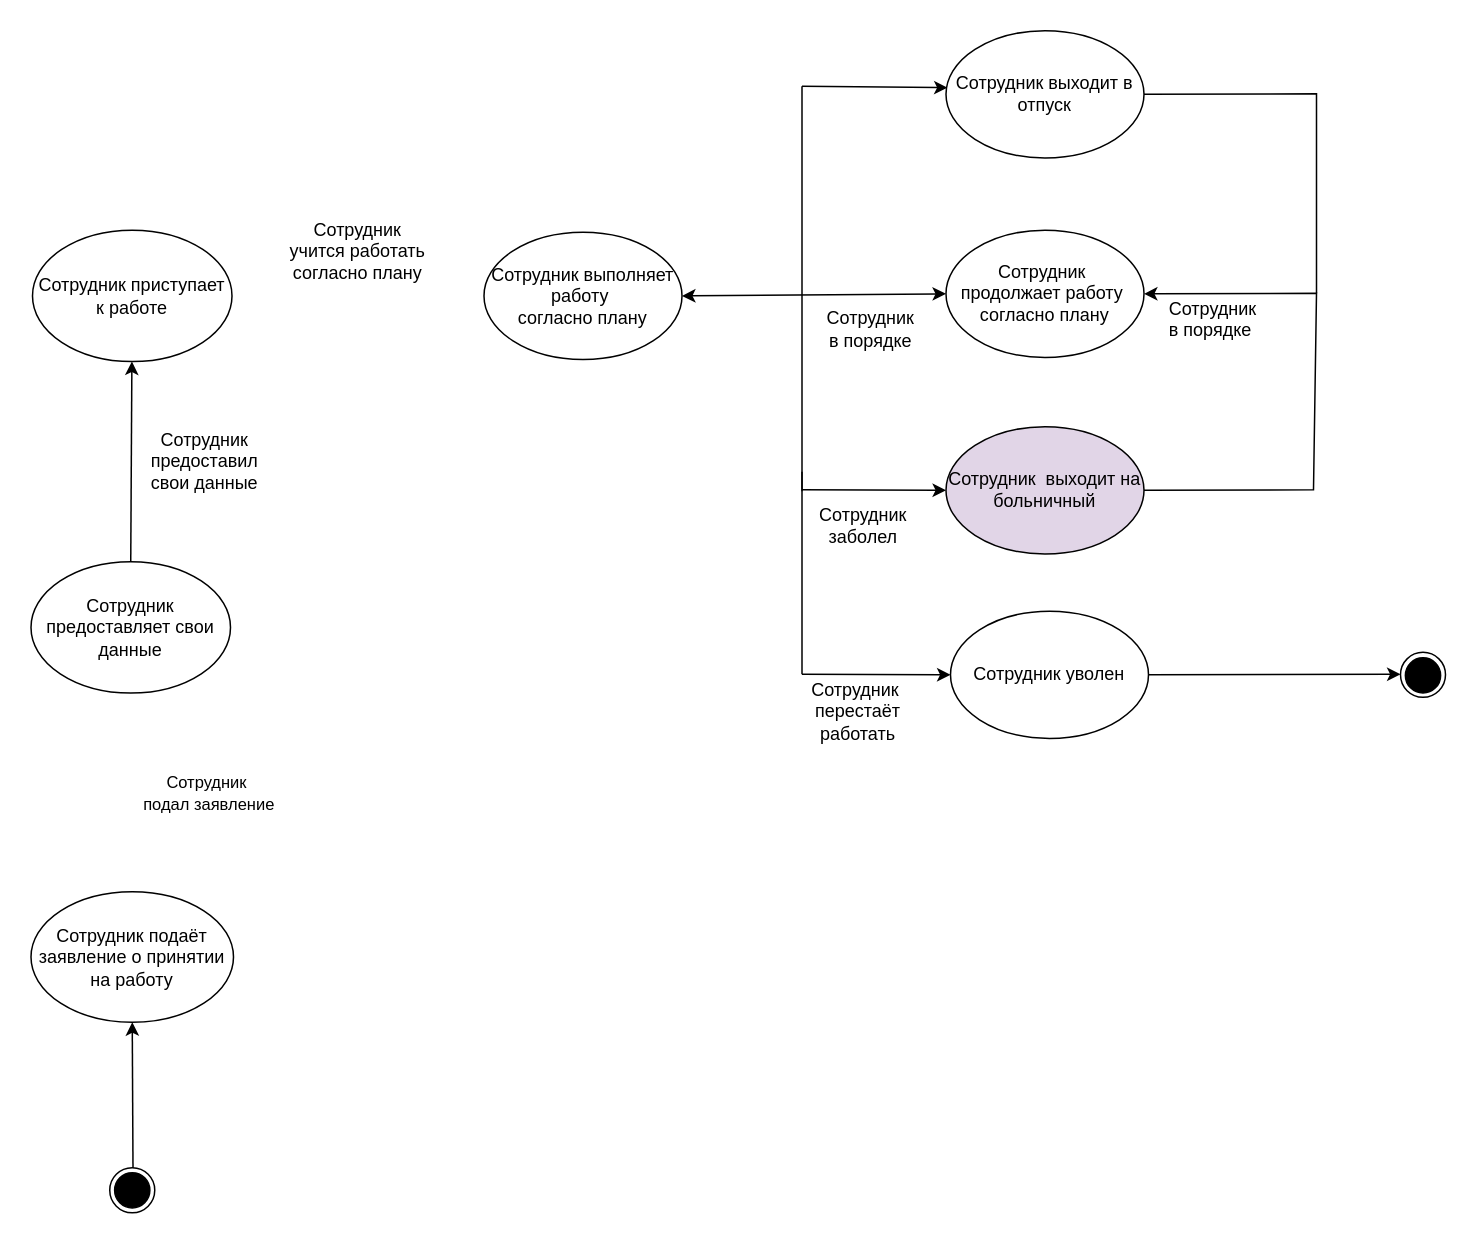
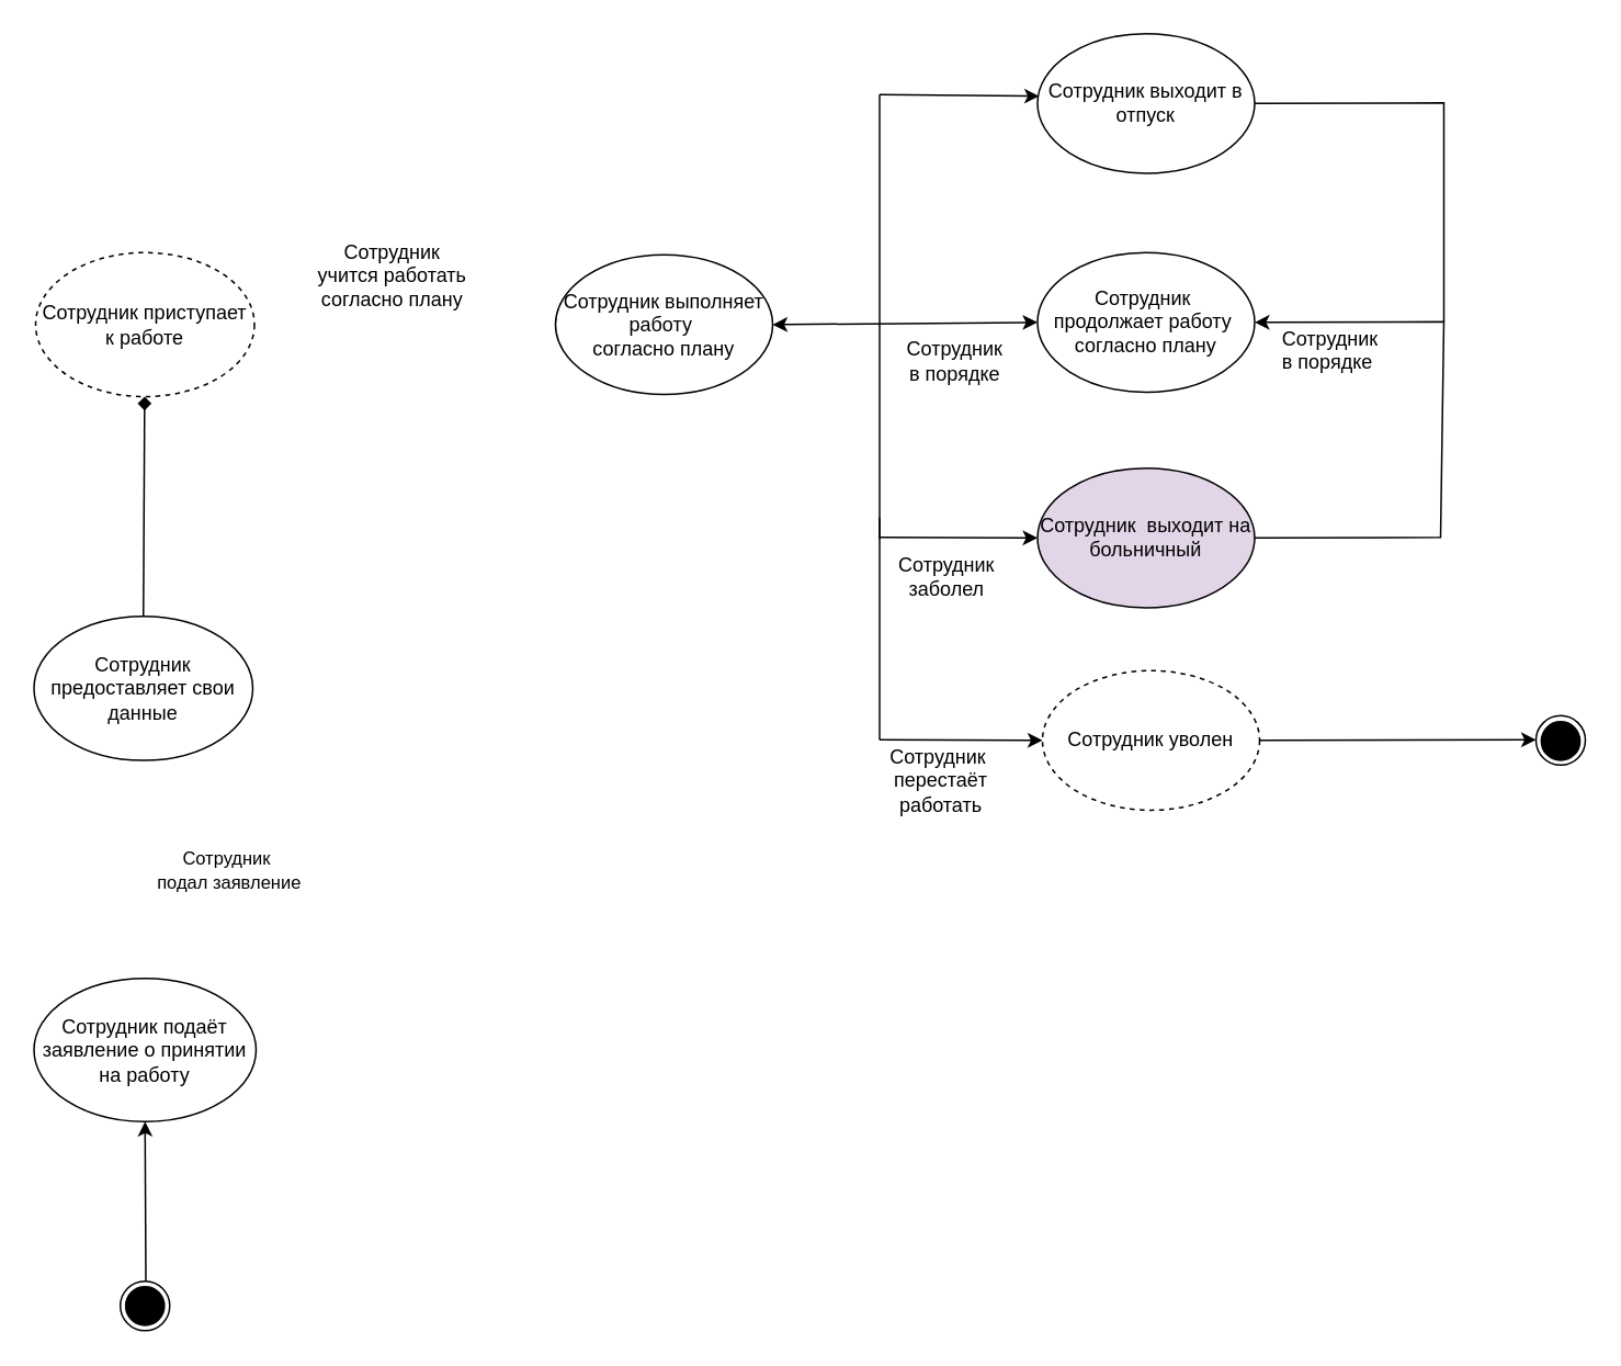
- <mxCell id="10" value="Сотрудник приступает к работе" style="ellipse;whiteSpace=wrap;html=1;" vertex="1" parent="1"><mxGeometry x="21" y="153" width="133" height="87.5" as="geometry" /></mxCell>
+ <mxCell id="10" value="Сотрудник приступает к работе" style="ellipse;whiteSpace=wrap;html=1;dashed=1;" vertex="1" parent="1"><mxGeometry x="21" y="153" width="133" height="87.5" as="geometry" /></mxCell>
- <mxCell id="12" value="Сотрудник выполняет работу&amp;nbsp;&lt;div&gt;согласно плану&lt;/div&gt;" style="ellipse;whiteSpace=wrap;html=1;" vertex="1" parent="1"><mxGeometry x="322" y="154.38" width="132" height="84.75" as="geometry" /></mxCell>
+ <mxCell id="12" value="Сотрудник выполняет работу&amp;nbsp;&lt;div&gt;согласно плану&lt;/div&gt;" style="ellipse;whiteSpace=wrap;html=1;" vertex="1" parent="1"><mxGeometry x="337" y="154.38" width="132" height="84.75" as="geometry" /></mxCell>
- <mxCell id="8" value="" style="endArrow=classic;html=1;rounded=0;exitX=0.5;exitY=0;exitDx=0;exitDy=0;" edge="1" parent="1" source="7" target="10"><mxGeometry relative="1" as="geometry"><mxPoint x="90" y="371" as="sourcePoint" /><mxPoint x="83" y="244" as="targetPoint" /></mxGeometry></mxCell>
+ <mxCell id="8" value="" style="endArrow=diamond;html=1;rounded=0;exitX=0.5;exitY=0;exitDx=0;exitDy=0;" edge="1" parent="1" source="7" target="10"><mxGeometry relative="1" as="geometry"><mxPoint x="90" y="371" as="sourcePoint" /><mxPoint x="83" y="244" as="targetPoint" /></mxGeometry></mxCell>
- <mxCell id="9" value="Сотрудник предоставил свои данные" style="text;html=1;align=center;verticalAlign=middle;whiteSpace=wrap;rounded=0;" vertex="1" parent="1"><mxGeometry x="90" y="284" width="91.75" height="46" as="geometry" /></mxCell>
- <mxCell id="28" value="Сотрудник уволен" style="ellipse;whiteSpace=wrap;html=1;" vertex="1" parent="1"><mxGeometry x="633" y="407" width="132" height="84.75" as="geometry" /></mxCell>
+ <mxCell id="28" value="Сотрудник уволен" style="ellipse;whiteSpace=wrap;html=1;dashed=1;" vertex="1" parent="1"><mxGeometry x="633" y="407" width="132" height="84.75" as="geometry" /></mxCell>
